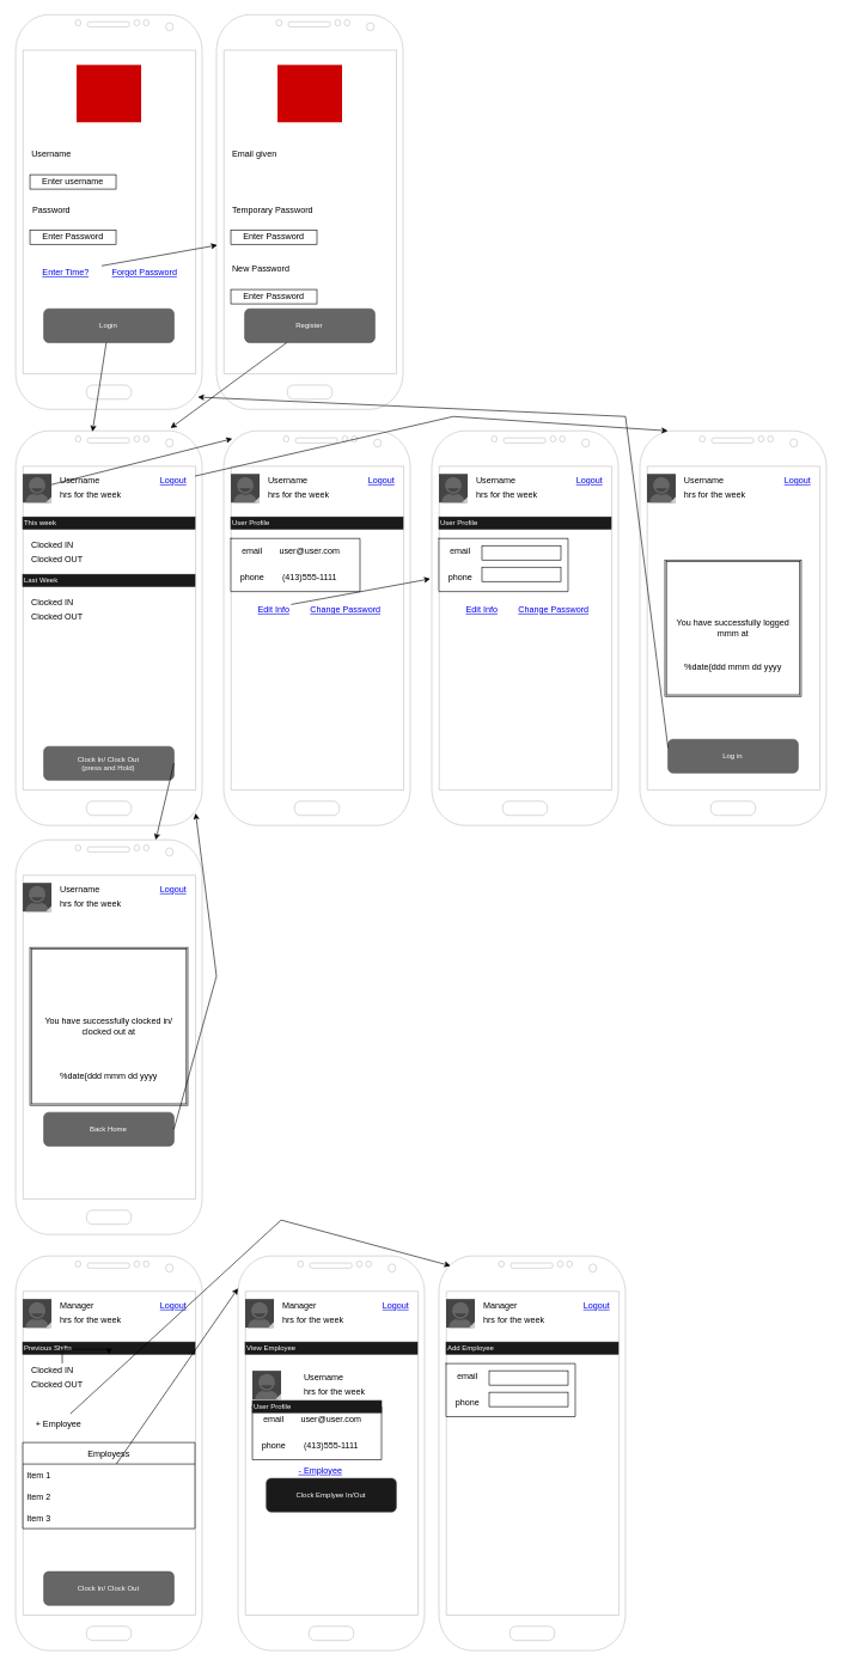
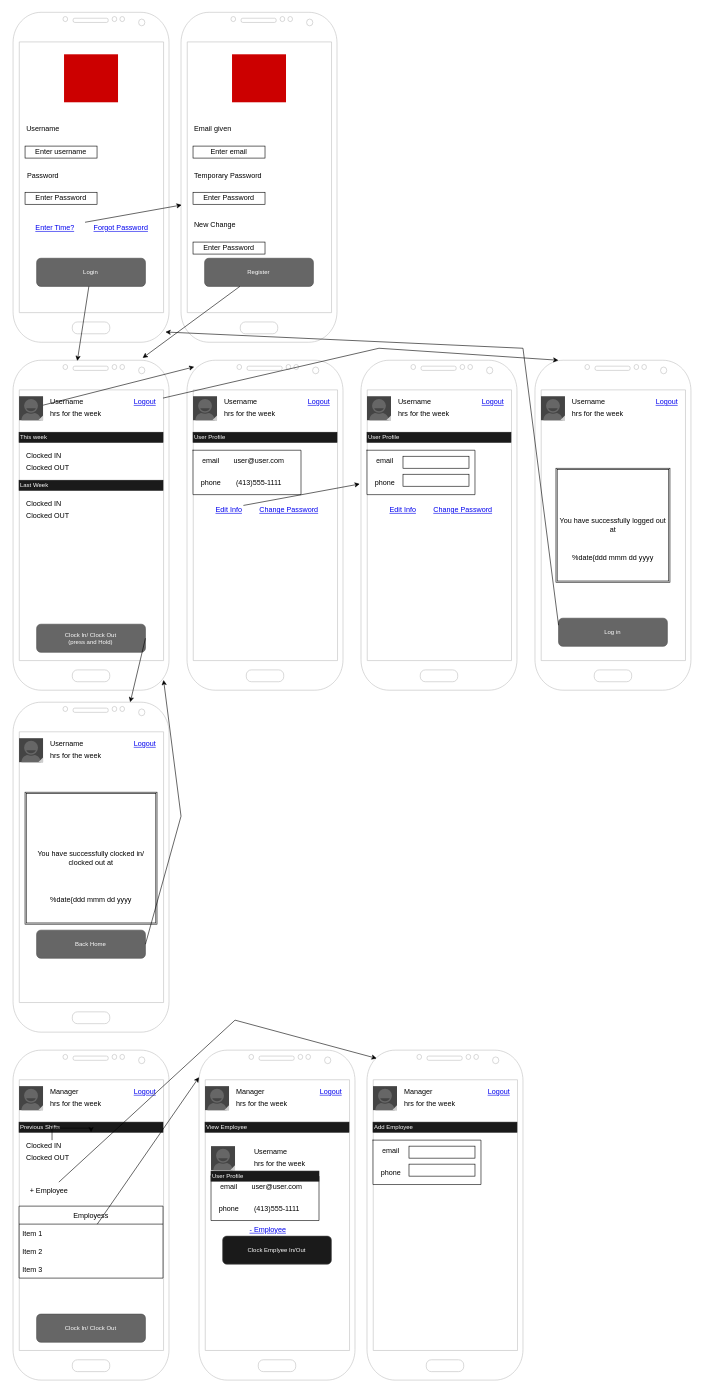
+ <mxCell id="47" value="Enter email" style="rounded=0;whiteSpace=wrap;html=1;" parent="1" vertex="1"><mxGeometry x="321" y="243" width="120" height="20" as="geometry" /></mxCell>
- <mxCell id="100" value="New Password" style="text;html=1;strokeColor=none;fillColor=none;align=left;verticalAlign=middle;whiteSpace=wrap;rounded=0;" parent="1" vertex="1"><mxGeometry x="321" y="360" width="180" height="30" as="geometry" /></mxCell>
+ <mxCell id="100" value="New Change" style="text;html=1;strokeColor=none;fillColor=none;align=left;verticalAlign=middle;whiteSpace=wrap;rounded=0;" parent="1" vertex="1"><mxGeometry x="321" y="360" width="180" height="30" as="geometry" /></mxCell>
- <mxCell id="69" value="You have successfully logged mmm at" style="shape=ext;double=1;whiteSpace=wrap;html=1;aspect=fixed;" parent="1" vertex="1"><mxGeometry x="926" y="780" width="190" height="190" as="geometry" /></mxCell>
+ <mxCell id="69" value="You have successfully logged out at" style="shape=ext;double=1;whiteSpace=wrap;html=1;aspect=fixed;" parent="1" vertex="1"><mxGeometry x="926" y="780" width="190" height="190" as="geometry" /></mxCell>
